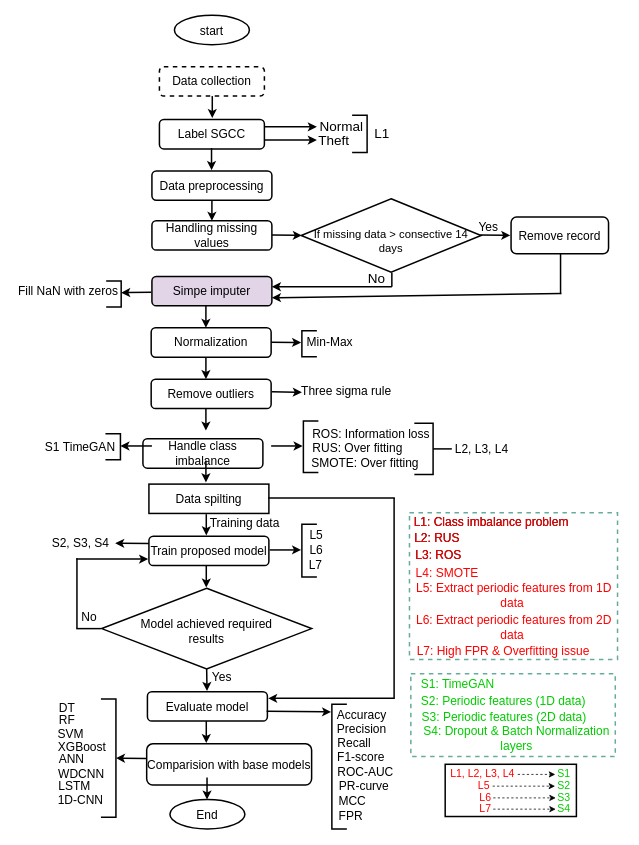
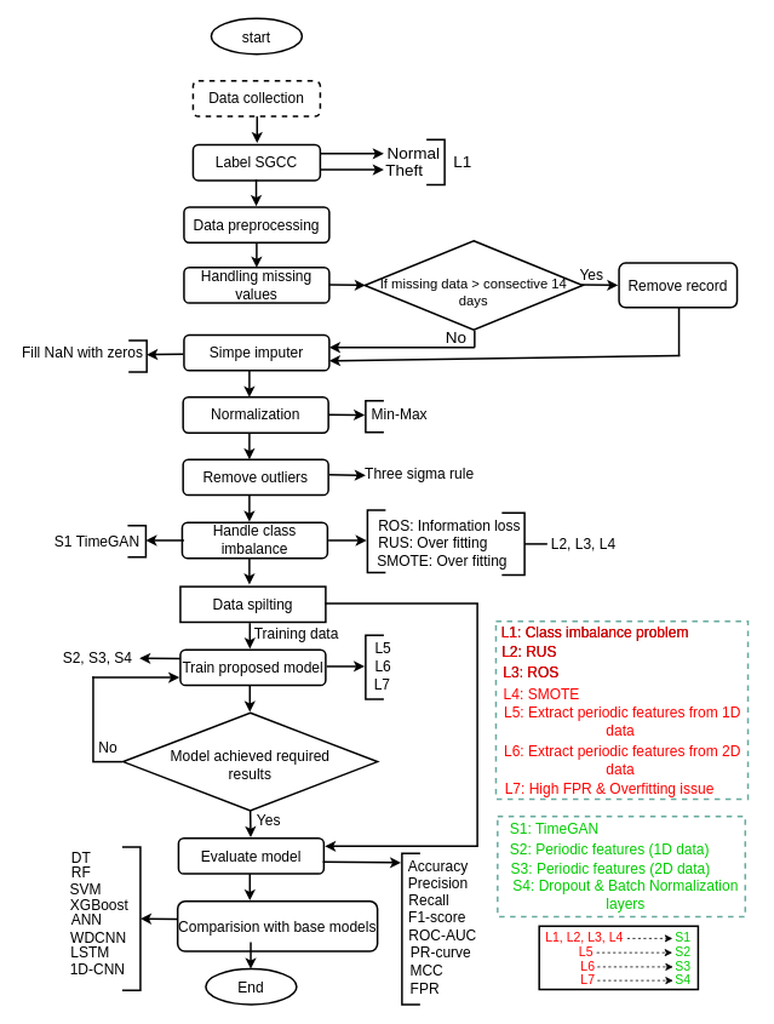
- <mxCell id="21" value="&lt;span style=&quot;font-size: 16px&quot;&gt;Simpe imputer&lt;/span&gt;" style="rounded=1;whiteSpace=wrap;html=1;strokeWidth=2;fillColor=#e1d5e7;" parent="5" vertex="1"><mxGeometry x="182" y="348.296" width="160" height="39.134" as="geometry" /></mxCell>
+ <mxCell id="21" value="&lt;span style=&quot;font-size: 16px&quot;&gt;Simpe imputer&lt;/span&gt;" style="rounded=1;whiteSpace=wrap;html=1;strokeWidth=2;" parent="5" vertex="1"><mxGeometry x="182" y="348.296" width="160" height="39.134" as="geometry" /></mxCell>
- <mxCell id="37" value="&lt;span style=&quot;font-size: 16px&quot;&gt;Handle class imbalance&lt;/span&gt;" style="rounded=1;whiteSpace=wrap;html=1;strokeWidth=2;" parent="5" vertex="1"><mxGeometry x="170" y="564.729" width="160" height="39.134" as="geometry" /></mxCell>
+ <mxCell id="37" value="&lt;span style=&quot;font-size: 16px&quot;&gt;Handle class imbalance&lt;/span&gt;" style="rounded=1;whiteSpace=wrap;html=1;strokeWidth=2;" parent="5" vertex="1"><mxGeometry x="180" y="554.729" width="160" height="39.134" as="geometry" /></mxCell>
